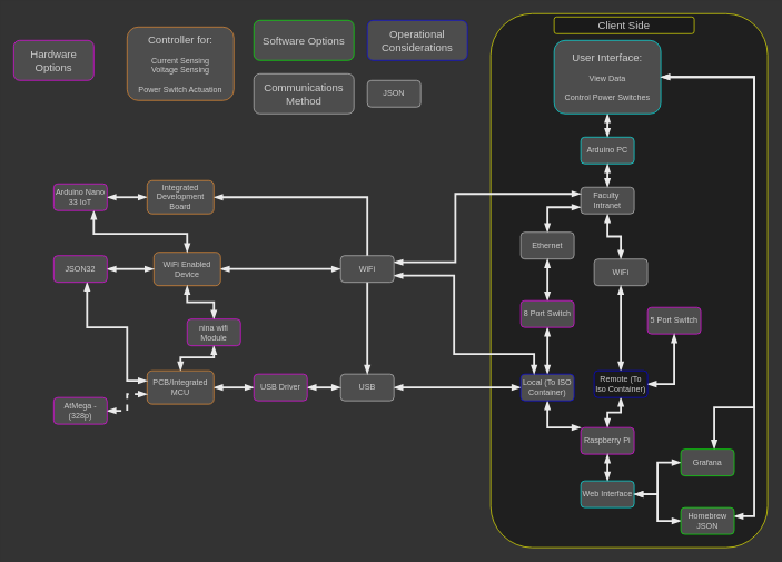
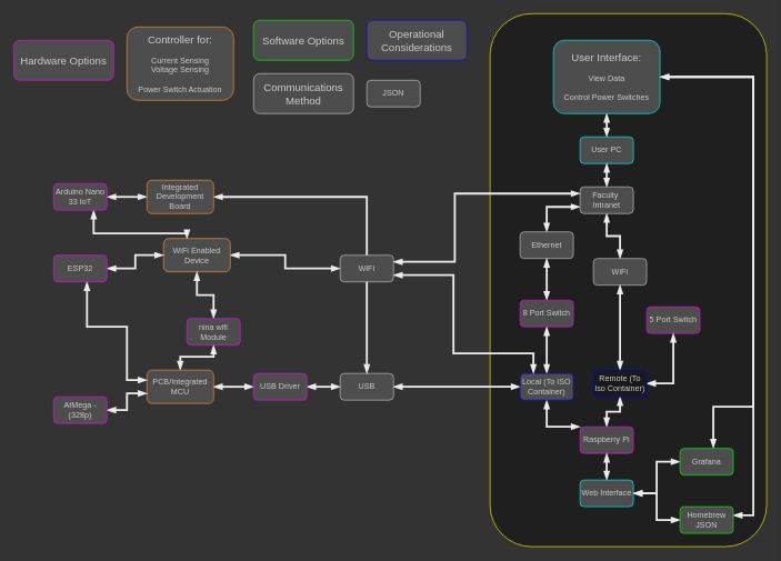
- <mxCell id="52" value="Client Side" style="rounded=1;whiteSpace=wrap;html=1;fontFamily=Helvetica;fontSize=16;fontColor=#CCCCCC;strokeColor=#FFFF00;fillColor=#1A1A1A;" parent="1" vertex="1"><mxGeometry x="830" y="25" width="210" height="25" as="geometry" /></mxCell>
- <mxCell id="22" value="&lt;span&gt;&lt;font style=&quot;font-size: 16px&quot;&gt;Hardware Options&lt;/font&gt;&lt;br&gt;&lt;/span&gt;" style="rounded=1;whiteSpace=wrap;html=1;fillColor=#4D4D4D;fontColor=#CCCCCC;strokeColor=#FF00FF;" parent="1" vertex="1"><mxGeometry x="20" y="60" width="120" height="60" as="geometry" /></mxCell>
+ <mxCell id="22" value="&lt;span&gt;&lt;font style=&quot;font-size: 16px&quot;&gt;Hardware Options&lt;/font&gt;&lt;br&gt;&lt;/span&gt;" style="rounded=1;whiteSpace=wrap;html=1;fillColor=#4D4D4D;fontColor=#CCCCCC;strokeColor=#FF00FF;" parent="1" vertex="1"><mxGeometry x="20" y="60" width="150" height="60" as="geometry" /></mxCell>
- <mxCell id="42" value="&lt;span&gt;Arduino PC&lt;br&gt;&lt;/span&gt;" style="rounded=1;whiteSpace=wrap;html=1;fillColor=#4D4D4D;fontColor=#CCCCCC;strokeColor=#00FFFF;" parent="1" vertex="1"><mxGeometry x="870" y="205" width="80" height="40" as="geometry" /></mxCell>
+ <mxCell id="42" value="&lt;span&gt;User PC&lt;br&gt;&lt;/span&gt;" style="rounded=1;whiteSpace=wrap;html=1;fillColor=#4D4D4D;fontColor=#CCCCCC;strokeColor=#00FFFF;" parent="1" vertex="1"><mxGeometry x="870" y="205" width="80" height="40" as="geometry" /></mxCell>
- <mxCell id="30" value="&lt;span&gt;JSON32&lt;br&gt;&lt;/span&gt;" style="rounded=1;whiteSpace=wrap;html=1;fillColor=#4D4D4D;fontColor=#CCCCCC;strokeColor=#FF00FF;" parent="1" vertex="1"><mxGeometry x="80" y="382.5" width="80" height="40" as="geometry" /></mxCell>
+ <mxCell id="30" value="&lt;span&gt;ESP32&lt;br&gt;&lt;/span&gt;" style="rounded=1;whiteSpace=wrap;html=1;fillColor=#4D4D4D;fontColor=#CCCCCC;strokeColor=#FF00FF;" parent="1" vertex="1"><mxGeometry x="80" y="382.5" width="80" height="40" as="geometry" /></mxCell>
- <mxCell id="19" value="&lt;span&gt;WiFi Enabled Device&lt;br&gt;&lt;/span&gt;" style="rounded=1;whiteSpace=wrap;html=1;fillColor=#4D4D4D;fontColor=#CCCCCC;strokeColor=#FF9933;" parent="1" vertex="1"><mxGeometry x="230" y="377.5" width="100" height="50" as="geometry" /></mxCell>
+ <mxCell id="19" value="&lt;span&gt;WiFi Enabled Device&lt;br&gt;&lt;/span&gt;" style="rounded=1;whiteSpace=wrap;html=1;fillColor=#4D4D4D;fontColor=#CCCCCC;strokeColor=#FF9933;" parent="1" vertex="1"><mxGeometry x="245" y="357.5" width="100" height="50" as="geometry" /></mxCell>
- <mxCell id="34" style="edgeStyle=orthogonalEdgeStyle;rounded=0;orthogonalLoop=1;jettySize=auto;html=1;fontSize=16;fontColor=#CCCCCC;strokeColor=#EBEBEB;strokeWidth=3;endArrow=blockThin;endFill=1;startArrow=blockThin;startFill=1;dashed=1;" parent="1" source="35" target="13" edge="1"><mxGeometry relative="1" as="geometry"><Array as="points"><mxPoint x="190" y="615" /><mxPoint x="190" y="590" /></Array></mxGeometry></mxCell>
+ <mxCell id="34" style="edgeStyle=orthogonalEdgeStyle;rounded=0;orthogonalLoop=1;jettySize=auto;html=1;fontSize=16;fontColor=#CCCCCC;strokeColor=#EBEBEB;strokeWidth=3;endArrow=blockThin;endFill=1;startArrow=blockThin;startFill=1;" parent="1" source="35" target="13" edge="1"><mxGeometry relative="1" as="geometry"><Array as="points"><mxPoint x="190" y="615" /><mxPoint x="190" y="590" /></Array></mxGeometry></mxCell>
